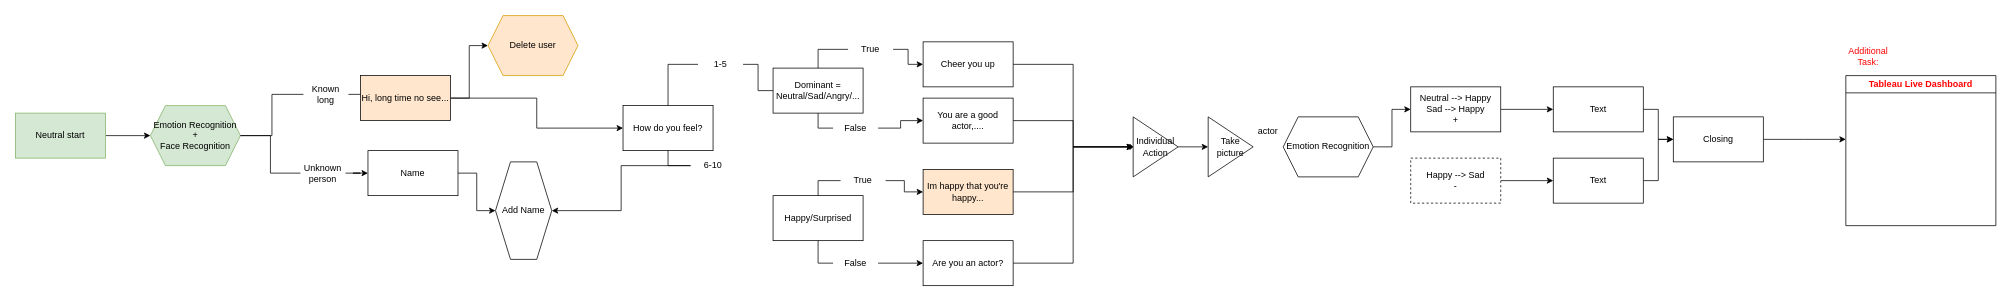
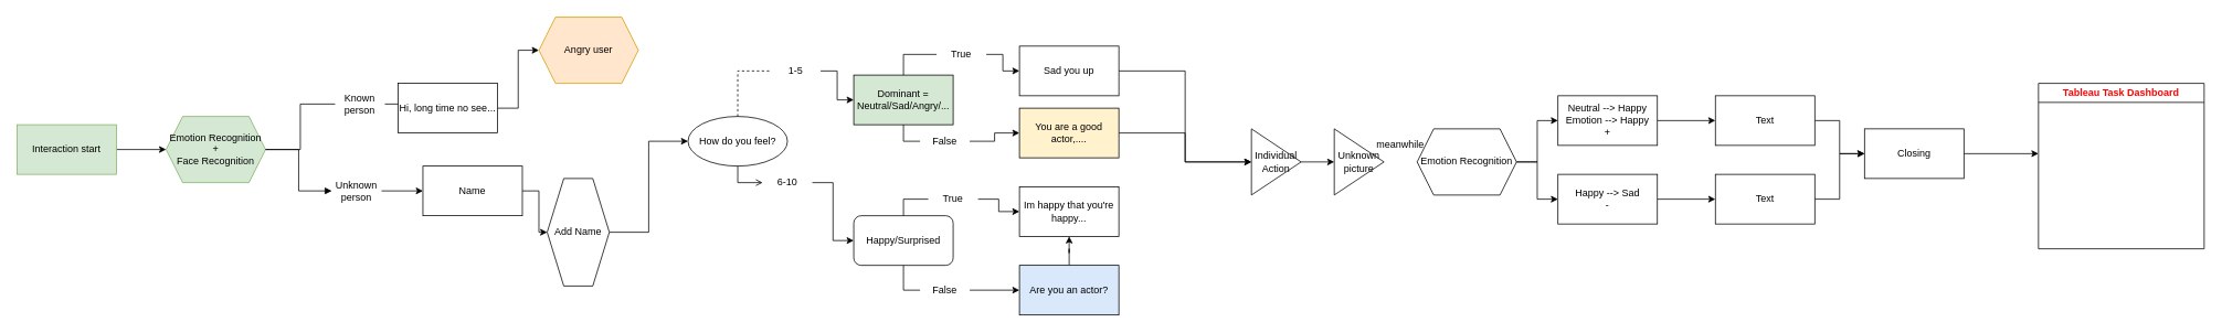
- <mxCell id="61" value="&lt;font color=&quot;#000000&quot;&gt;Delete user&lt;/font&gt;" style="shape=hexagon;perimeter=hexagonPerimeter2;whiteSpace=wrap;html=1;fixedSize=1;fillColor=#ffe6cc;strokeColor=#d79b00;" parent="1" vertex="1"><mxGeometry x="650" y="20" width="120" height="80" as="geometry" /></mxCell>
+ <mxCell id="61" value="&lt;font color=&quot;#000000&quot;&gt;Angry user&lt;/font&gt;" style="shape=hexagon;perimeter=hexagonPerimeter2;whiteSpace=wrap;html=1;fixedSize=1;fillColor=#ffe6cc;strokeColor=#d79b00;" parent="1" vertex="1"><mxGeometry x="650" y="20" width="120" height="80" as="geometry" /></mxCell>
- <mxCell id="65" value="&lt;font color=&quot;#ff0000&quot;&gt;Additional Task:&lt;/font&gt;" style="text;html=1;strokeColor=none;fillColor=none;align=center;verticalAlign=middle;whiteSpace=wrap;rounded=0;" vertex="1" parent="1"><mxGeometry x="2460" y="60" width="60" height="30" as="geometry" /></mxCell>
- <mxCell id="32" value="Cheer you up" style="rounded=0;whiteSpace=wrap;html=1;" parent="1" vertex="1"><mxGeometry x="1230" y="55" width="120" height="60" as="geometry" /></mxCell>
+ <mxCell id="32" value="Sad you up" style="rounded=0;whiteSpace=wrap;html=1;" parent="1" vertex="1"><mxGeometry x="1230" y="55" width="120" height="60" as="geometry" /></mxCell>
- <mxCell id="28" value="" style="edgeStyle=orthogonalEdgeStyle;rounded=0;orthogonalLoop=1;jettySize=auto;html=1;entryX=0;entryY=0.5;entryDx=0;entryDy=0;endArrow=none;" parent="1" source="20" target="27" edge="1"><mxGeometry relative="1" as="geometry"><mxPoint x="950" y="170" as="sourcePoint" /><mxPoint x="1030" y="120" as="targetPoint" /></mxGeometry></mxCell>
+ <mxCell id="28" value="" style="edgeStyle=orthogonalEdgeStyle;rounded=0;orthogonalLoop=1;jettySize=auto;html=1;entryX=0;entryY=0.5;entryDx=0;entryDy=0;endArrow=none;dashed=1;" parent="1" source="20" target="27" edge="1"><mxGeometry relative="1" as="geometry"><mxPoint x="950" y="170" as="sourcePoint" /><mxPoint x="1030" y="120" as="targetPoint" /></mxGeometry></mxCell>
- <mxCell id="66" value="Tableau Live Dashboard" style="swimlane;whiteSpace=wrap;html=1;fontColor=#FF0000;" vertex="1" parent="1"><mxGeometry x="2460" y="100" width="200" height="200" as="geometry" /></mxCell>
+ <mxCell id="66" value="Tableau Task Dashboard" style="swimlane;whiteSpace=wrap;html=1;fontColor=#FF0000;" vertex="1" parent="1"><mxGeometry x="2460" y="100" width="200" height="200" as="geometry" /></mxCell>
- <mxCell id="18" style="edgeStyle=orthogonalEdgeStyle;rounded=0;orthogonalLoop=1;jettySize=auto;html=1;entryX=0;entryY=0.5;entryDx=0;entryDy=0;startArrow=none;endArrow=none;" parent="1" source="27" target="23" edge="1"><mxGeometry relative="1" as="geometry" /></mxCell>
+ <mxCell id="18" style="edgeStyle=orthogonalEdgeStyle;rounded=0;orthogonalLoop=1;jettySize=auto;html=1;entryX=0;entryY=0.5;entryDx=0;entryDy=0;startArrow=none;" parent="1" source="27" target="23" edge="1"><mxGeometry relative="1" as="geometry" /></mxCell>
- <mxCell id="23" value="Dominant = Neutral/Sad/Angry/..." style="rounded=0;whiteSpace=wrap;html=1;" parent="1" vertex="1"><mxGeometry x="1030" y="90" width="120" height="60" as="geometry" /></mxCell>
+ <mxCell id="23" value="Dominant = Neutral/Sad/Angry/..." style="rounded=0;whiteSpace=wrap;html=1;fillColor=#d5e8d4;" parent="1" vertex="1"><mxGeometry x="1030" y="90" width="120" height="60" as="geometry" /></mxCell>
- <mxCell id="12" value="Known long" style="text;html=1;strokeColor=none;fillColor=none;align=center;verticalAlign=middle;whiteSpace=wrap;rounded=0;" parent="1" vertex="1"><mxGeometry x="404" y="110" width="60" height="30" as="geometry" /></mxCell>
+ <mxCell id="12" value="Known person" style="text;html=1;strokeColor=none;fillColor=none;align=center;verticalAlign=middle;whiteSpace=wrap;rounded=0;" parent="1" vertex="1"><mxGeometry x="404" y="110" width="60" height="30" as="geometry" /></mxCell>
- <mxCell id="9" value="Hi, long time no see..." style="rounded=0;whiteSpace=wrap;html=1;fillColor=#ffe6cc;" parent="1" vertex="1"><mxGeometry x="480" y="100" width="120" height="60" as="geometry" /></mxCell>
+ <mxCell id="9" value="Hi, long time no see..." style="rounded=0;whiteSpace=wrap;html=1;" parent="1" vertex="1"><mxGeometry x="480" y="100" width="120" height="60" as="geometry" /></mxCell>
- <mxCell id="7" style="edgeStyle=orthogonalEdgeStyle;rounded=0;orthogonalLoop=1;jettySize=auto;html=1;entryX=0;entryY=0.5;entryDx=0;entryDy=0;" parent="1" source="9" target="20" edge="1"><mxGeometry relative="1" as="geometry" /></mxCell>
- <mxCell id="54" value="Neutral --&amp;gt; Happy&lt;br&gt;Sad --&amp;gt; Happy&lt;br&gt;+" style="rounded=0;whiteSpace=wrap;html=1;" parent="1" vertex="1"><mxGeometry x="1880" y="115" width="120" height="60" as="geometry" /></mxCell>
+ <mxCell id="54" value="Neutral --&amp;gt; Happy&lt;br&gt;Emotion --&amp;gt; Happy&lt;br&gt;+" style="rounded=0;whiteSpace=wrap;html=1;" parent="1" vertex="1"><mxGeometry x="1880" y="115" width="120" height="60" as="geometry" /></mxCell>
- <mxCell id="34" value="You are a good actor,...." style="rounded=0;whiteSpace=wrap;html=1;" parent="1" vertex="1"><mxGeometry x="1230" y="130" width="120" height="60" as="geometry" /></mxCell>
+ <mxCell id="34" value="You are a good actor,...." style="rounded=0;whiteSpace=wrap;html=1;fillColor=#fff2cc;" parent="1" vertex="1"><mxGeometry x="1230" y="130" width="120" height="60" as="geometry" /></mxCell>
- <mxCell id="33" style="edgeStyle=orthogonalEdgeStyle;rounded=0;orthogonalLoop=1;jettySize=auto;html=1;entryX=0;entryY=0.5;entryDx=0;entryDy=0;endArrow=diamond;" parent="1" source="34" target="48" edge="1"><mxGeometry relative="1" as="geometry" /></mxCell>
+ <mxCell id="33" style="edgeStyle=orthogonalEdgeStyle;rounded=0;orthogonalLoop=1;jettySize=auto;html=1;entryX=0;entryY=0.5;entryDx=0;entryDy=0;" parent="1" source="34" target="48" edge="1"><mxGeometry relative="1" as="geometry" /></mxCell>
- <mxCell id="20" value="How do you feel?" style="rounded=0;whiteSpace=wrap;html=1;" parent="1" vertex="1"><mxGeometry x="830" y="140" width="120" height="60" as="geometry" /></mxCell>
+ <mxCell id="20" value="How do you feel?" style="ellipse;whiteSpace=wrap;html=1;" parent="1" vertex="1"><mxGeometry x="830" y="140" width="120" height="60" as="geometry" /></mxCell>
- <mxCell id="62" value="actor" style="text;html=1;strokeColor=none;fillColor=none;align=center;verticalAlign=middle;whiteSpace=wrap;rounded=0;" vertex="1" parent="1"><mxGeometry x="1660" y="160" width="60" height="30" as="geometry" /></mxCell>
+ <mxCell id="62" value="meanwhile" style="text;html=1;strokeColor=none;fillColor=none;align=center;verticalAlign=middle;whiteSpace=wrap;rounded=0;" vertex="1" parent="1"><mxGeometry x="1660" y="160" width="60" height="30" as="geometry" /></mxCell>
- <mxCell id="3" value="Neutral start" style="rounded=0;whiteSpace=wrap;html=1;fillColor=#d5e8d4;strokeColor=#82b366;" parent="1" vertex="1"><mxGeometry x="20" y="150" width="120" height="60" as="geometry" /></mxCell>
+ <mxCell id="3" value="Interaction start" style="rounded=0;whiteSpace=wrap;html=1;fillColor=#d5e8d4;strokeColor=#82b366;" parent="1" vertex="1"><mxGeometry x="20" y="150" width="120" height="60" as="geometry" /></mxCell>
- <mxCell id="64" value="Closing" style="rounded=0;whiteSpace=wrap;html=1;" vertex="1" parent="1"><mxGeometry x="2230" y="155" width="120" height="60" as="geometry" /></mxCell>
+ <mxCell id="64" value="Closing" style="rounded=0;whiteSpace=wrap;html=1;" vertex="1" parent="1"><mxGeometry x="2250" y="155" width="120" height="60" as="geometry" /></mxCell>
- <mxCell id="49" value="Take picture" style="triangle;whiteSpace=wrap;html=1;" parent="1" vertex="1"><mxGeometry x="1610" y="155" width="60" height="80" as="geometry" /></mxCell>
+ <mxCell id="49" value="Unknown picture" style="triangle;whiteSpace=wrap;html=1;" parent="1" vertex="1"><mxGeometry x="1610" y="155" width="60" height="80" as="geometry" /></mxCell>
- <mxCell id="30" value="" style="edgeStyle=orthogonalEdgeStyle;rounded=0;orthogonalLoop=1;jettySize=auto;html=1;entryX=0;entryY=0.5;entryDx=0;entryDy=0;endArrow=none;" parent="1" source="20" target="29" edge="1"><mxGeometry relative="1" as="geometry"><mxPoint x="950" y="170" as="sourcePoint" /><mxPoint x="1030" y="220" as="targetPoint" /></mxGeometry></mxCell>
+ <mxCell id="30" value="" style="edgeStyle=orthogonalEdgeStyle;rounded=0;orthogonalLoop=1;jettySize=auto;html=1;entryX=0;entryY=0.5;entryDx=0;entryDy=0;endArrow=open;" parent="1" source="20" target="29" edge="1"><mxGeometry relative="1" as="geometry"><mxPoint x="950" y="170" as="sourcePoint" /><mxPoint x="1030" y="220" as="targetPoint" /></mxGeometry></mxCell>
+ <mxCell id="16" style="edgeStyle=orthogonalEdgeStyle;rounded=0;orthogonalLoop=1;jettySize=auto;html=1;entryX=0;entryY=0.5;entryDx=0;entryDy=0;" parent="1" source="17" target="20" edge="1"><mxGeometry relative="1" as="geometry" /></mxCell>
- <mxCell id="15" value="" style="edgeStyle=orthogonalEdgeStyle;rounded=0;orthogonalLoop=1;jettySize=auto;html=1;entryX=0;entryY=0.5;entryDx=0;entryDy=0;endArrow=none;" parent="1" source="6" target="14" edge="1"><mxGeometry relative="1" as="geometry"><mxPoint x="320" y="180" as="sourcePoint" /><mxPoint x="480" y="230" as="targetPoint" /></mxGeometry></mxCell>
+ <mxCell id="15" value="" style="edgeStyle=orthogonalEdgeStyle;rounded=0;orthogonalLoop=1;jettySize=auto;html=1;entryX=0;entryY=0.5;entryDx=0;entryDy=0;endArrow=block;" parent="1" source="6" target="14" edge="1"><mxGeometry relative="1" as="geometry"><mxPoint x="320" y="180" as="sourcePoint" /><mxPoint x="480" y="230" as="targetPoint" /></mxGeometry></mxCell>
- <mxCell id="11" value="Name" style="rounded=0;whiteSpace=wrap;html=1;" parent="1" vertex="1"><mxGeometry x="490" y="200" width="120" height="60" as="geometry" /></mxCell>
+ <mxCell id="11" value="Name" style="rounded=0;whiteSpace=wrap;html=1;" parent="1" vertex="1"><mxGeometry x="510" y="200" width="120" height="60" as="geometry" /></mxCell>
+ <mxCell id="51" style="edgeStyle=orthogonalEdgeStyle;rounded=0;orthogonalLoop=1;jettySize=auto;html=1;entryX=0;entryY=0.5;entryDx=0;entryDy=0;" parent="1" source="52" target="56" edge="1"><mxGeometry relative="1" as="geometry" /></mxCell>
- <mxCell id="56" value="Happy --&amp;gt; Sad&lt;br&gt;-" style="rounded=0;whiteSpace=wrap;html=1;dashed=1;" parent="1" vertex="1"><mxGeometry x="1880" y="210" width="120" height="60" as="geometry" /></mxCell>
+ <mxCell id="56" value="Happy --&amp;gt; Sad&lt;br&gt;-" style="rounded=0;whiteSpace=wrap;html=1;" parent="1" vertex="1"><mxGeometry x="1880" y="210" width="120" height="60" as="geometry" /></mxCell>
- <mxCell id="19" style="edgeStyle=orthogonalEdgeStyle;rounded=0;orthogonalLoop=1;jettySize=auto;html=1;startArrow=none;" parent="1" source="29" target="17" edge="1"><mxGeometry relative="1" as="geometry" /></mxCell>
+ <mxCell id="19" style="edgeStyle=orthogonalEdgeStyle;rounded=0;orthogonalLoop=1;jettySize=auto;html=1;entryX=0;entryY=0.5;entryDx=0;entryDy=0;startArrow=none;" parent="1" source="29" target="26" edge="1"><mxGeometry relative="1" as="geometry" /></mxCell>
- <mxCell id="40" value="Im happy that you're happy..." style="rounded=0;whiteSpace=wrap;html=1;fillColor=#ffe6cc;" parent="1" vertex="1"><mxGeometry x="1230" y="225" width="120" height="60" as="geometry" /></mxCell>
+ <mxCell id="40" value="Im happy that you're happy..." style="rounded=0;whiteSpace=wrap;html=1;" parent="1" vertex="1"><mxGeometry x="1230" y="225" width="120" height="60" as="geometry" /></mxCell>
- <mxCell id="39" style="edgeStyle=orthogonalEdgeStyle;rounded=0;orthogonalLoop=1;jettySize=auto;html=1;entryX=0;entryY=0.5;entryDx=0;entryDy=0;" parent="1" source="40" target="48" edge="1"><mxGeometry relative="1" as="geometry" /></mxCell>
- <mxCell id="26" value="Happy/Surprised" style="rounded=0;whiteSpace=wrap;html=1;" parent="1" vertex="1"><mxGeometry x="1030" y="260" width="120" height="60" as="geometry" /></mxCell>
+ <mxCell id="26" value="Happy/Surprised" style="whiteSpace=wrap;html=1;rounded=1;" parent="1" vertex="1"><mxGeometry x="1030" y="260" width="120" height="60" as="geometry" /></mxCell>
- <mxCell id="41" style="edgeStyle=orthogonalEdgeStyle;rounded=0;orthogonalLoop=1;jettySize=auto;html=1;entryX=0;entryY=0.5;entryDx=0;entryDy=0;" parent="1" source="42" target="48" edge="1"><mxGeometry relative="1" as="geometry" /></mxCell>
+ <mxCell id="41" style="edgeStyle=orthogonalEdgeStyle;rounded=0;orthogonalLoop=1;jettySize=auto;html=1;" parent="1" source="42" target="40" edge="1"><mxGeometry relative="1" as="geometry" /></mxCell>
- <mxCell id="42" value="Are you an actor?" style="rounded=0;whiteSpace=wrap;html=1;" parent="1" vertex="1"><mxGeometry x="1230" y="320" width="120" height="60" as="geometry" /></mxCell>
+ <mxCell id="42" value="Are you an actor?" style="rounded=0;whiteSpace=wrap;html=1;fillColor=#dae8fc;" parent="1" vertex="1"><mxGeometry x="1230" y="320" width="120" height="60" as="geometry" /></mxCell>
